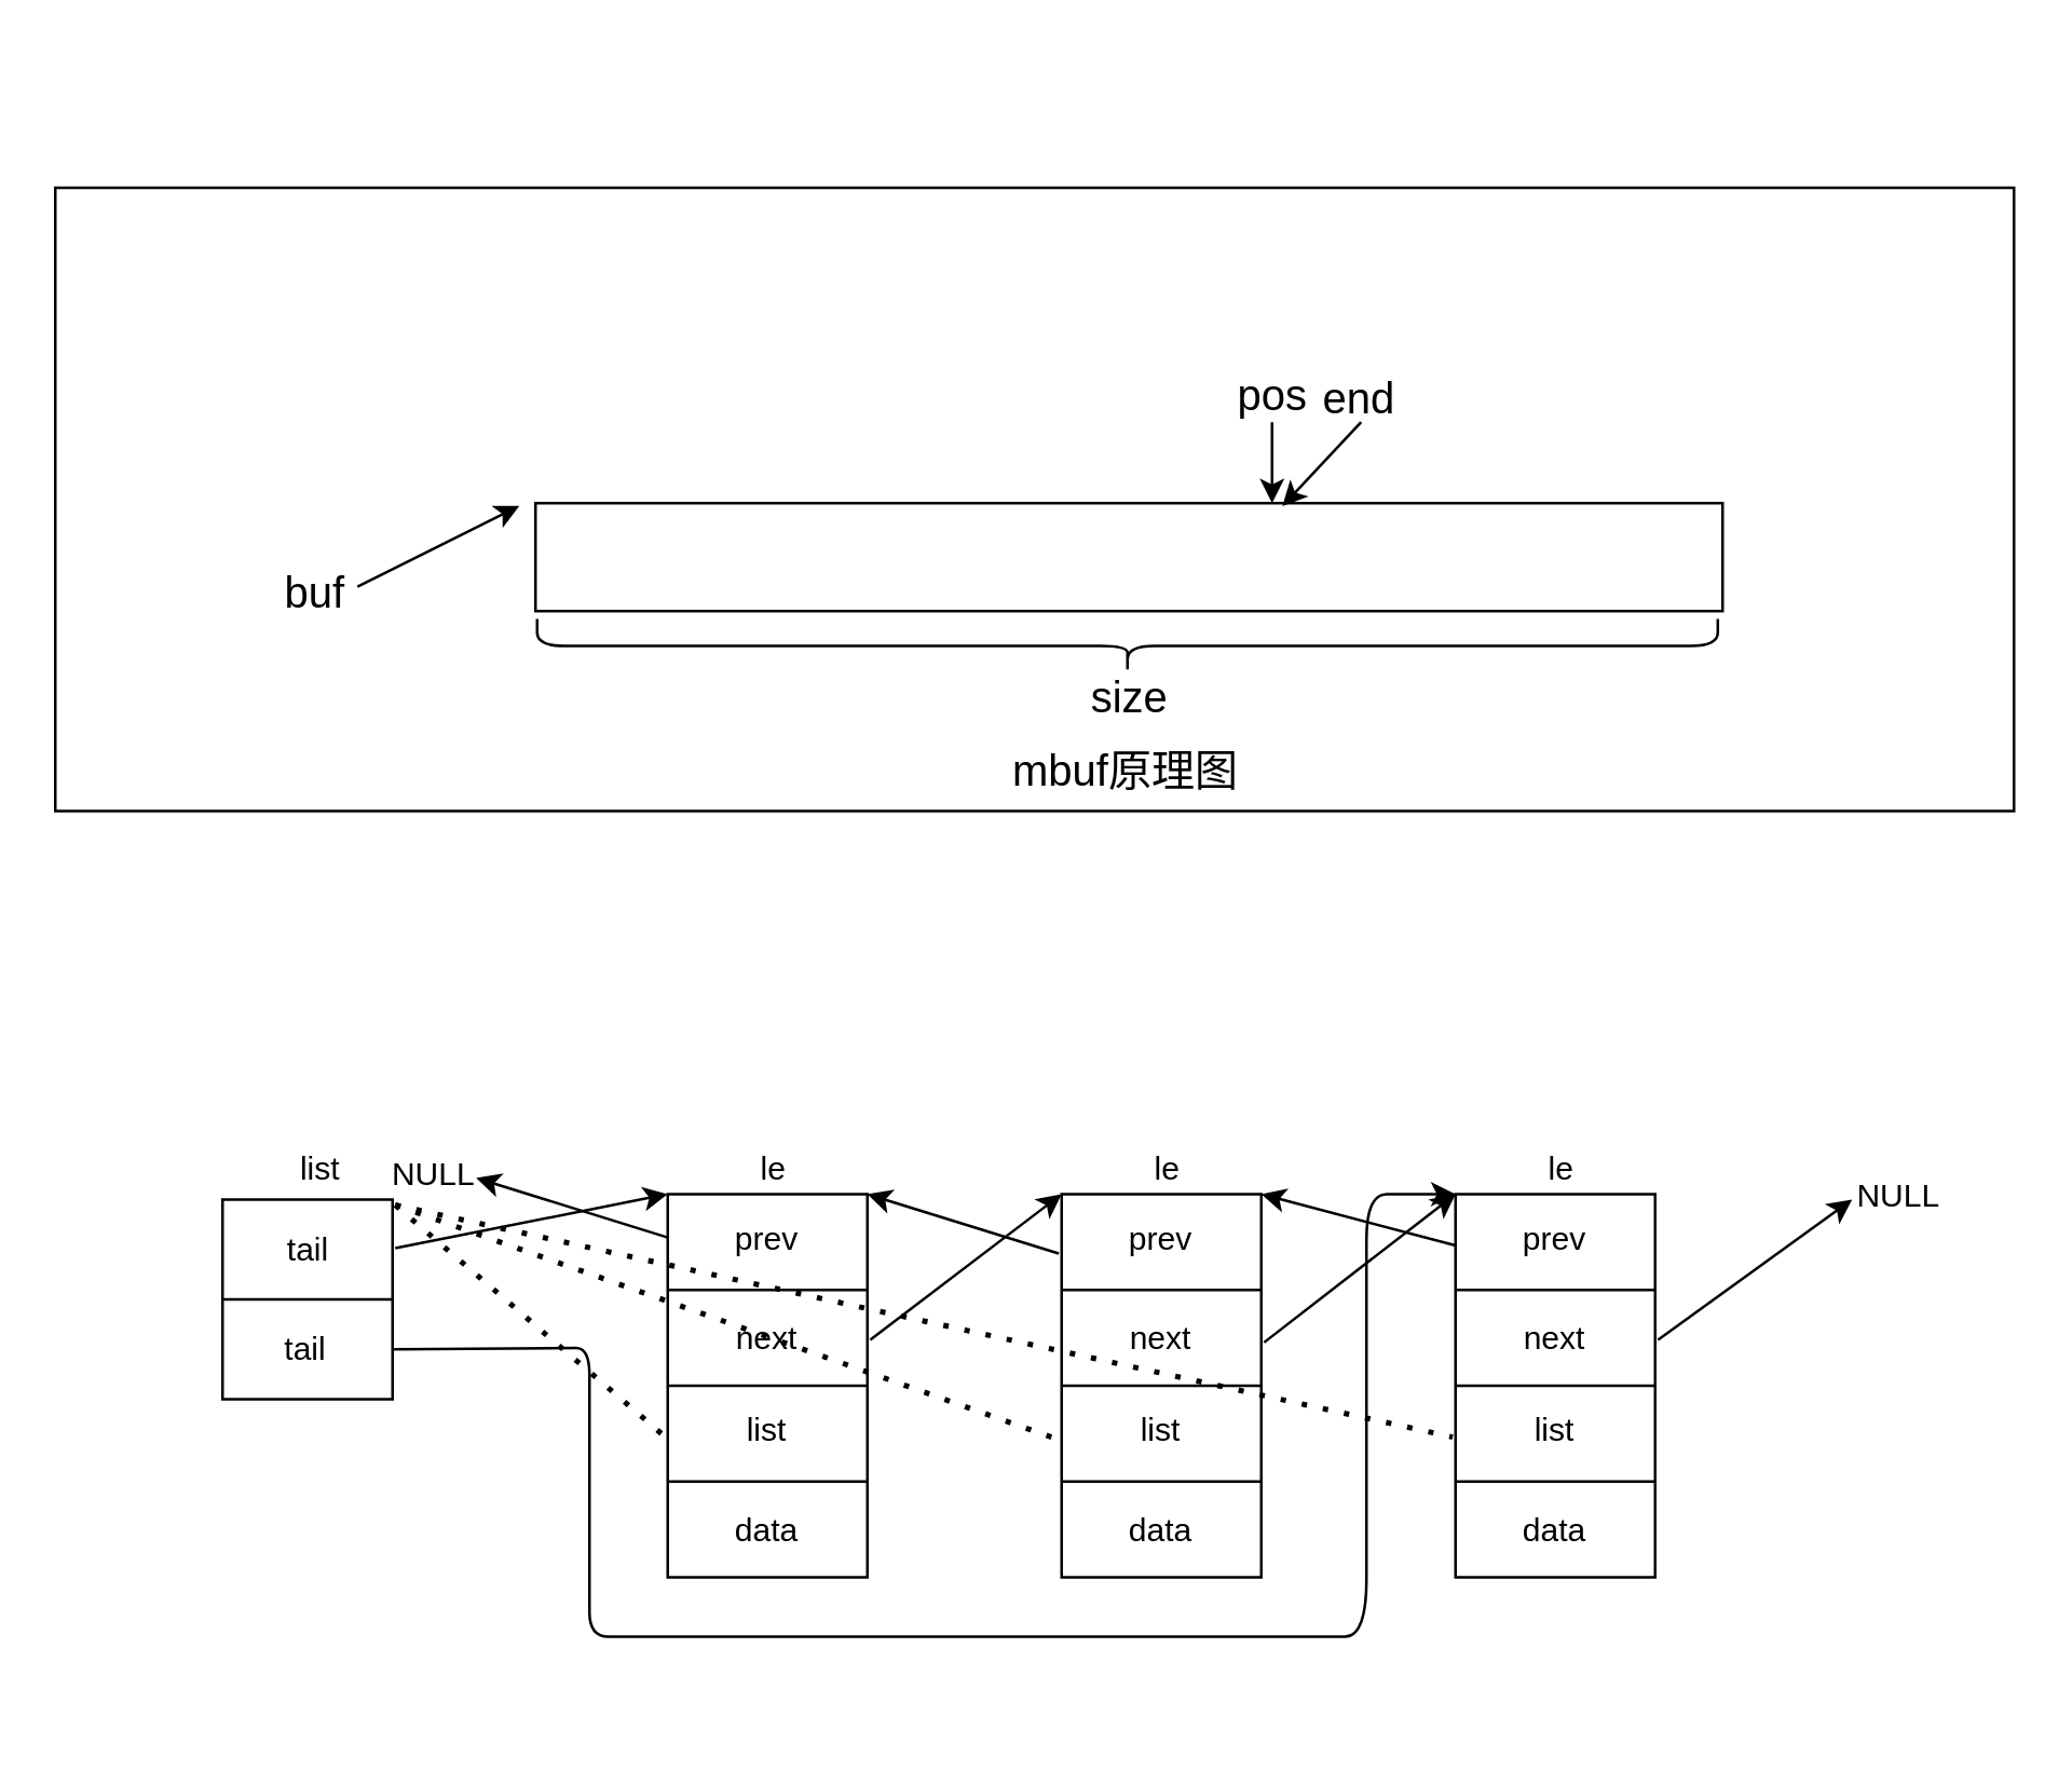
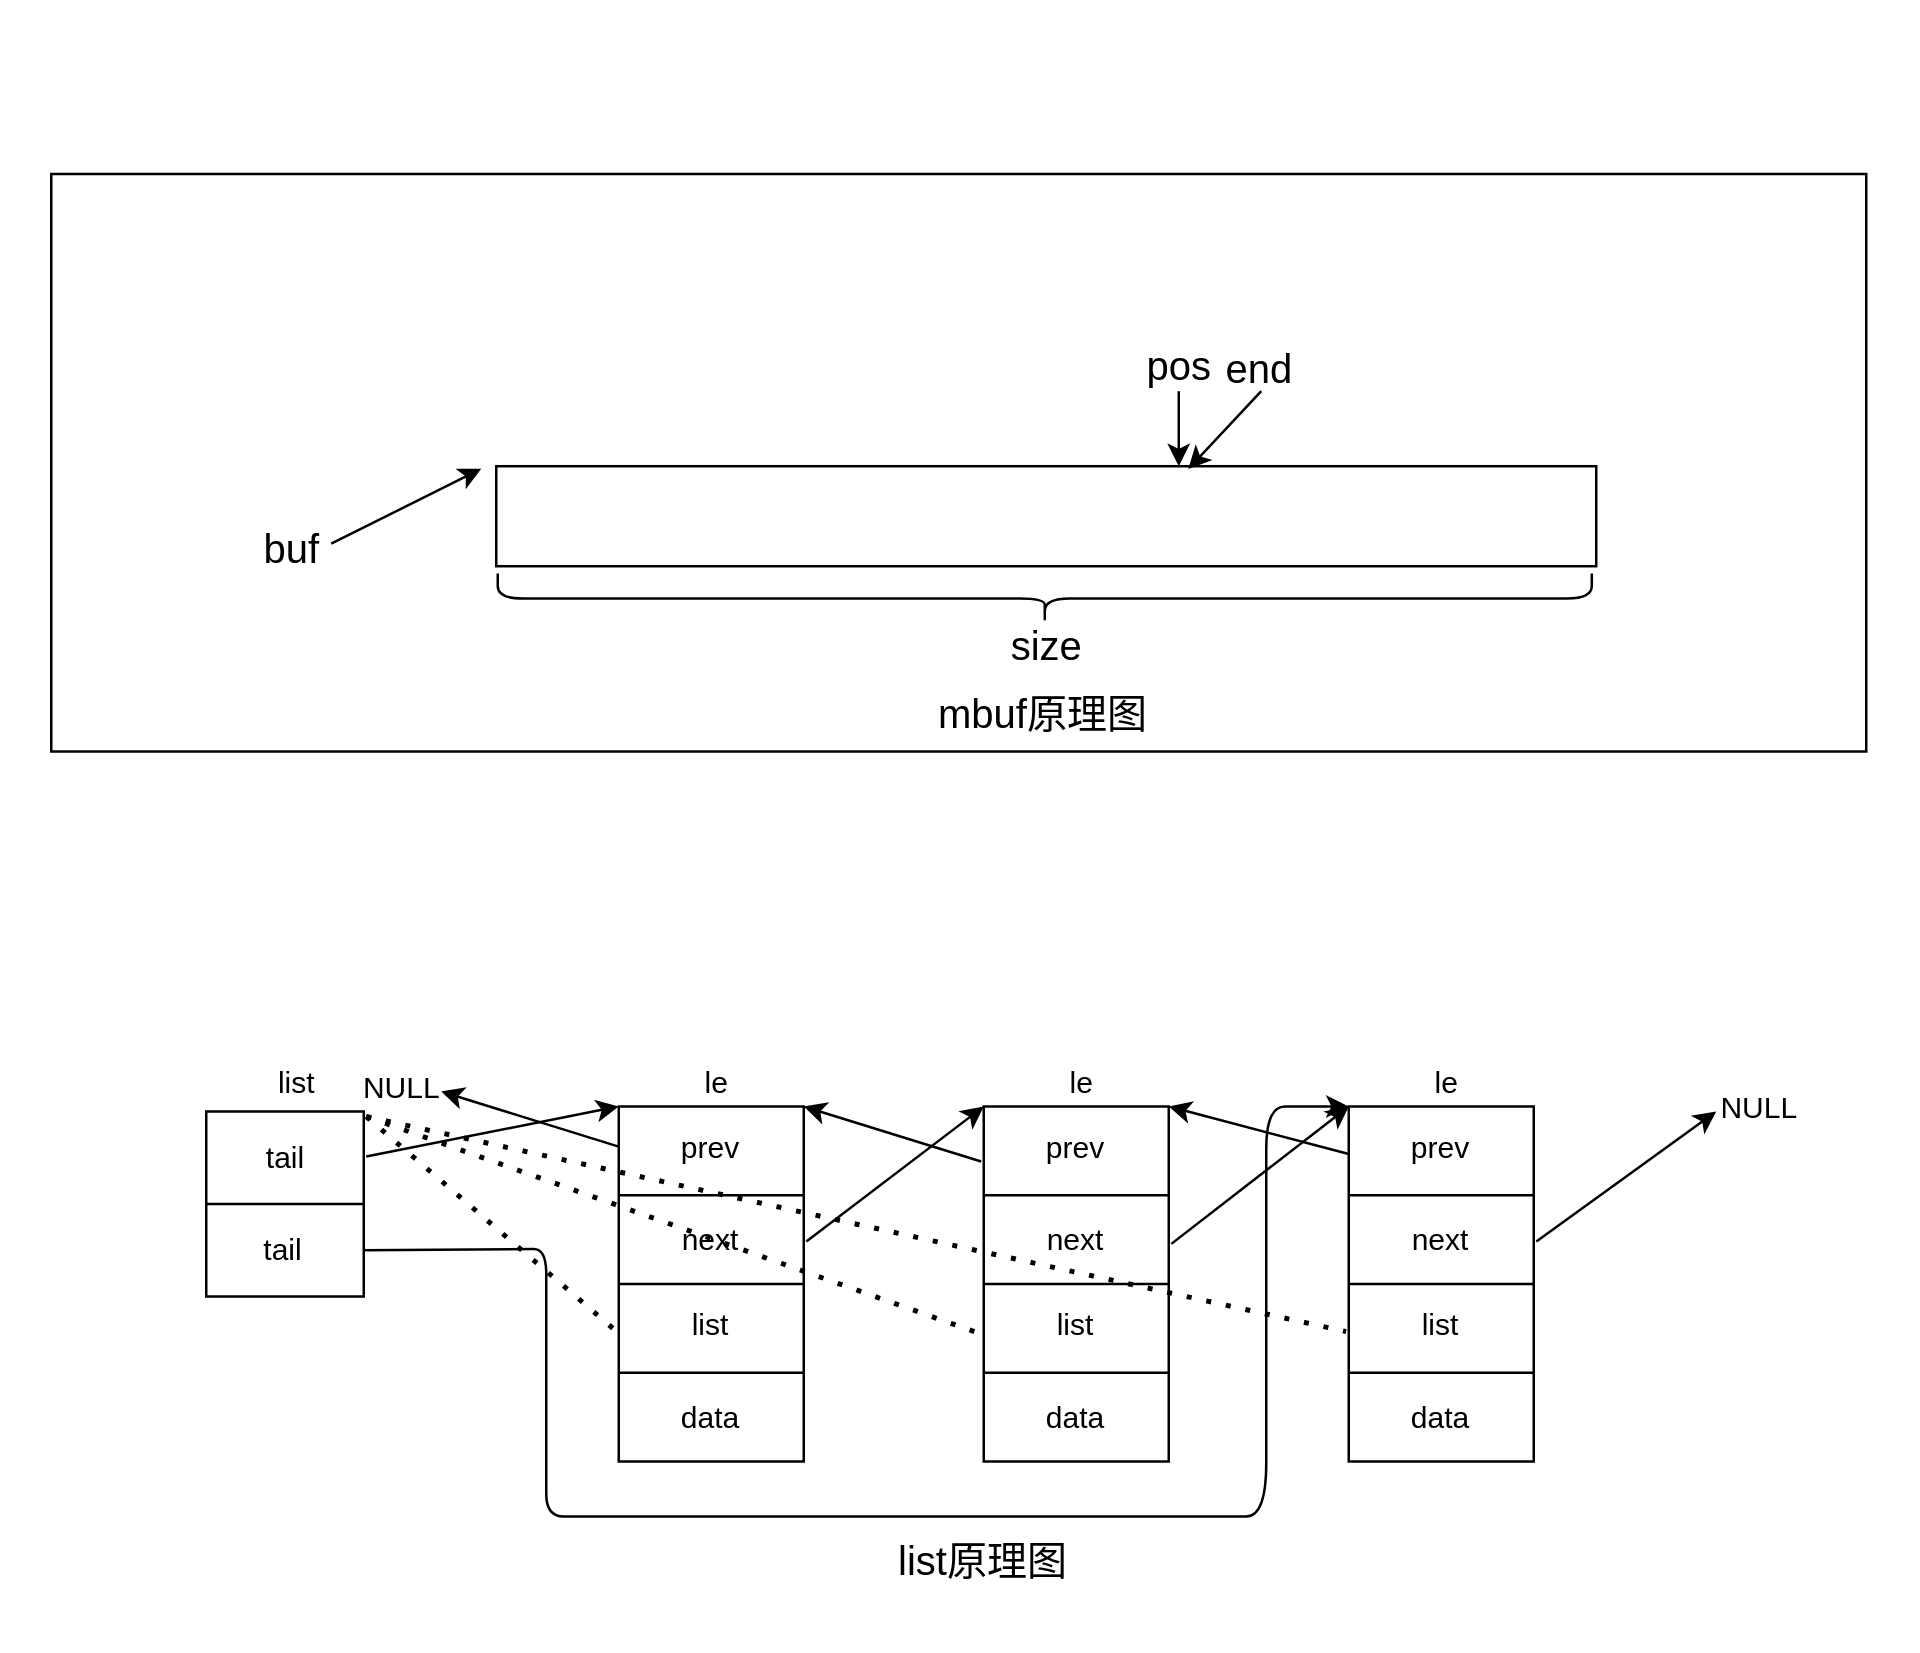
+ <mxCell id="52" value="list原理图" style="text;html=1;strokeColor=none;fillColor=none;align=center;verticalAlign=middle;whiteSpace=wrap;rounded=0;fontSize=16;" vertex="1" parent="1"><mxGeometry x="348" y="609" width="90" height="30" as="geometry" /></mxCell>
